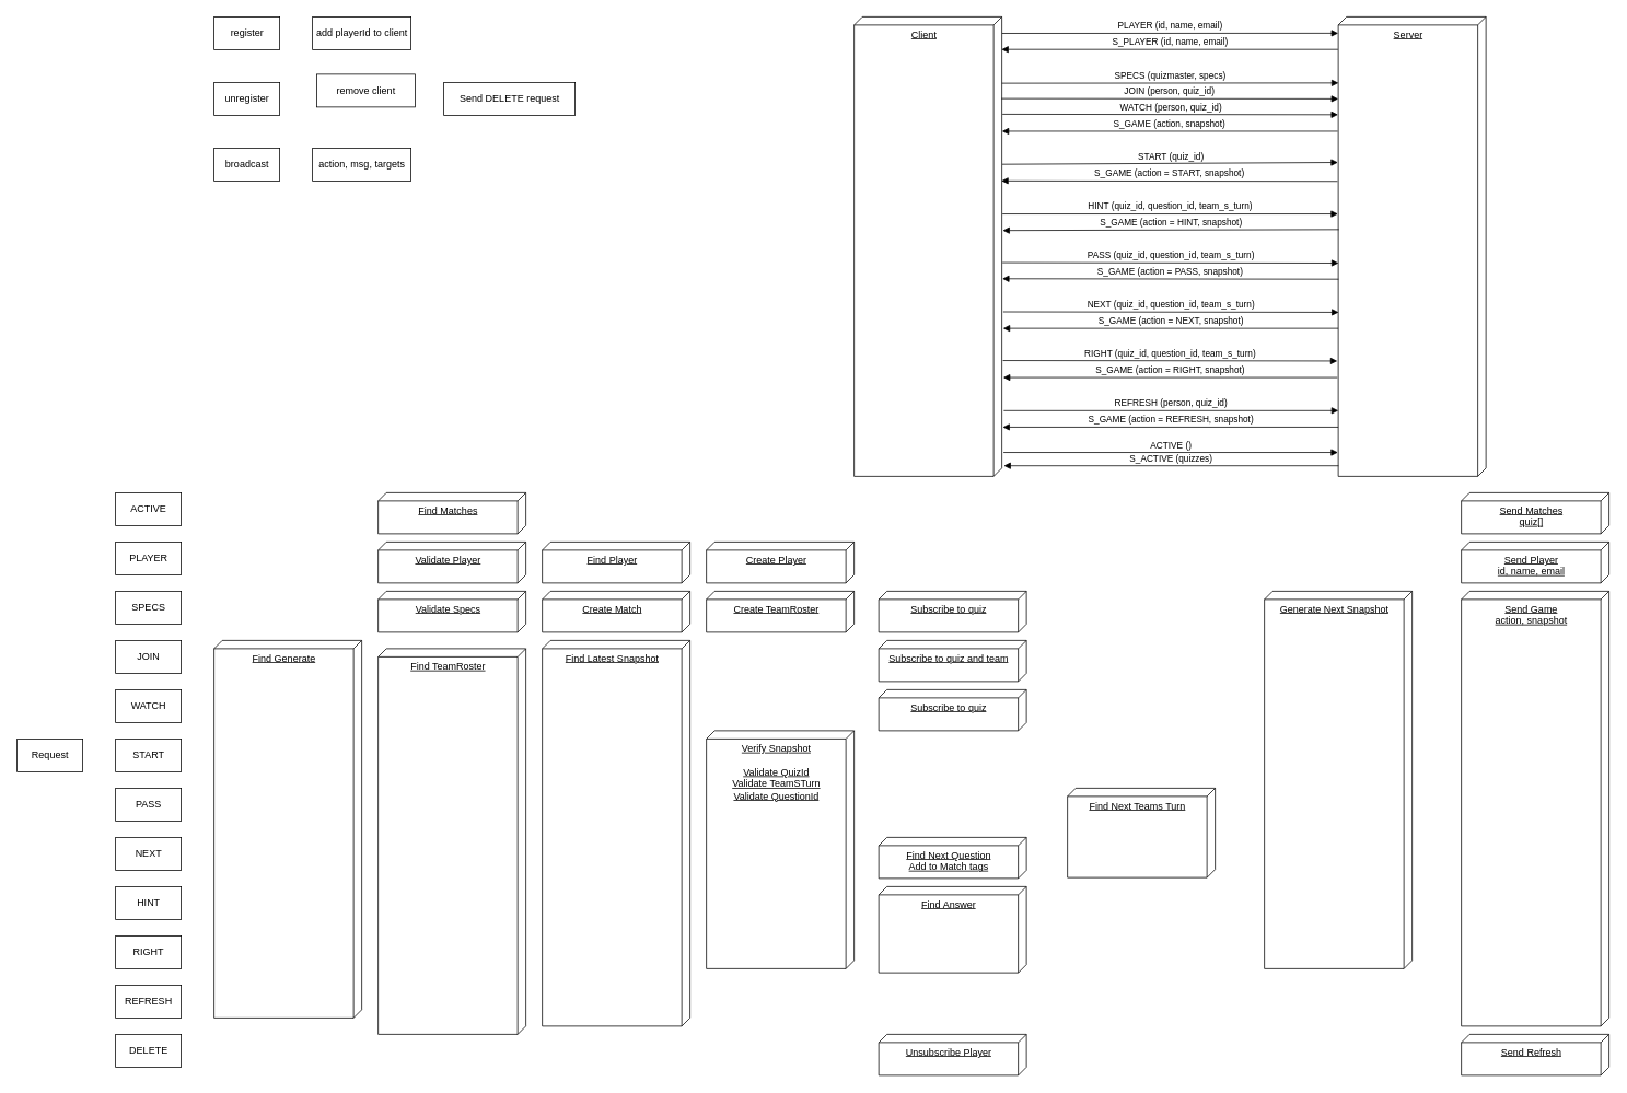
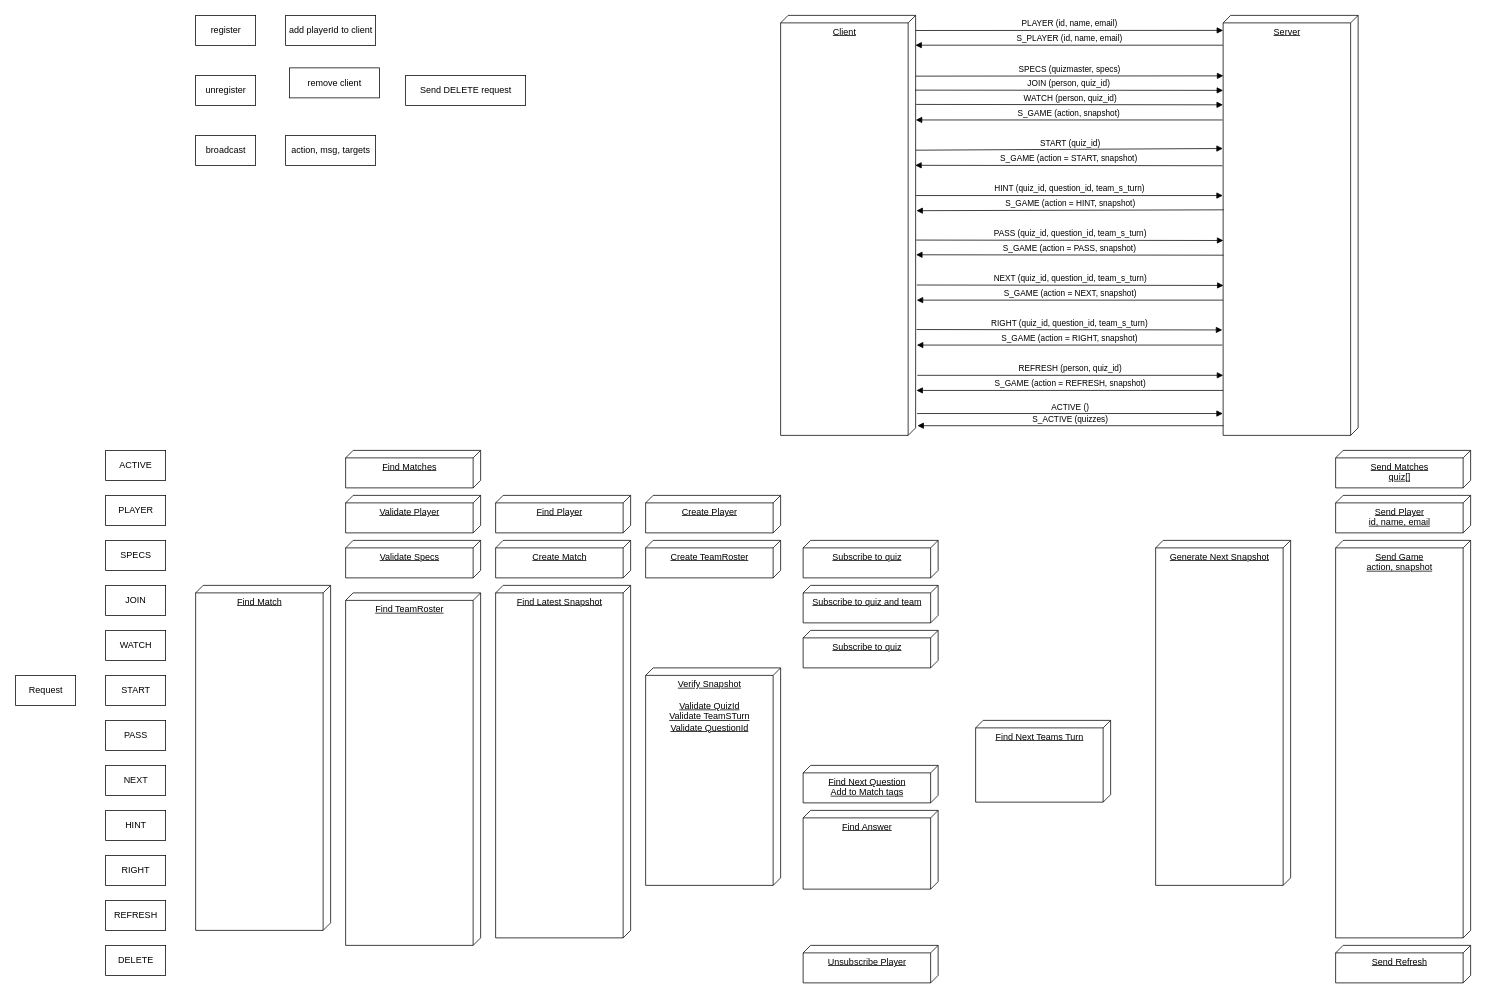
- <mxCell id="40" value="Find Generate" style="verticalAlign=top;align=center;spacingTop=8;spacingLeft=2;spacingRight=12;shape=cube;size=10;direction=south;fontStyle=4;html=1;" vertex="1" parent="1"><mxGeometry x="260" y="780" width="180" height="460" as="geometry" /></mxCell>
+ <mxCell id="40" value="Find Match" style="verticalAlign=top;align=center;spacingTop=8;spacingLeft=2;spacingRight=12;shape=cube;size=10;direction=south;fontStyle=4;html=1;" vertex="1" parent="1"><mxGeometry x="260" y="780" width="180" height="460" as="geometry" /></mxCell>
